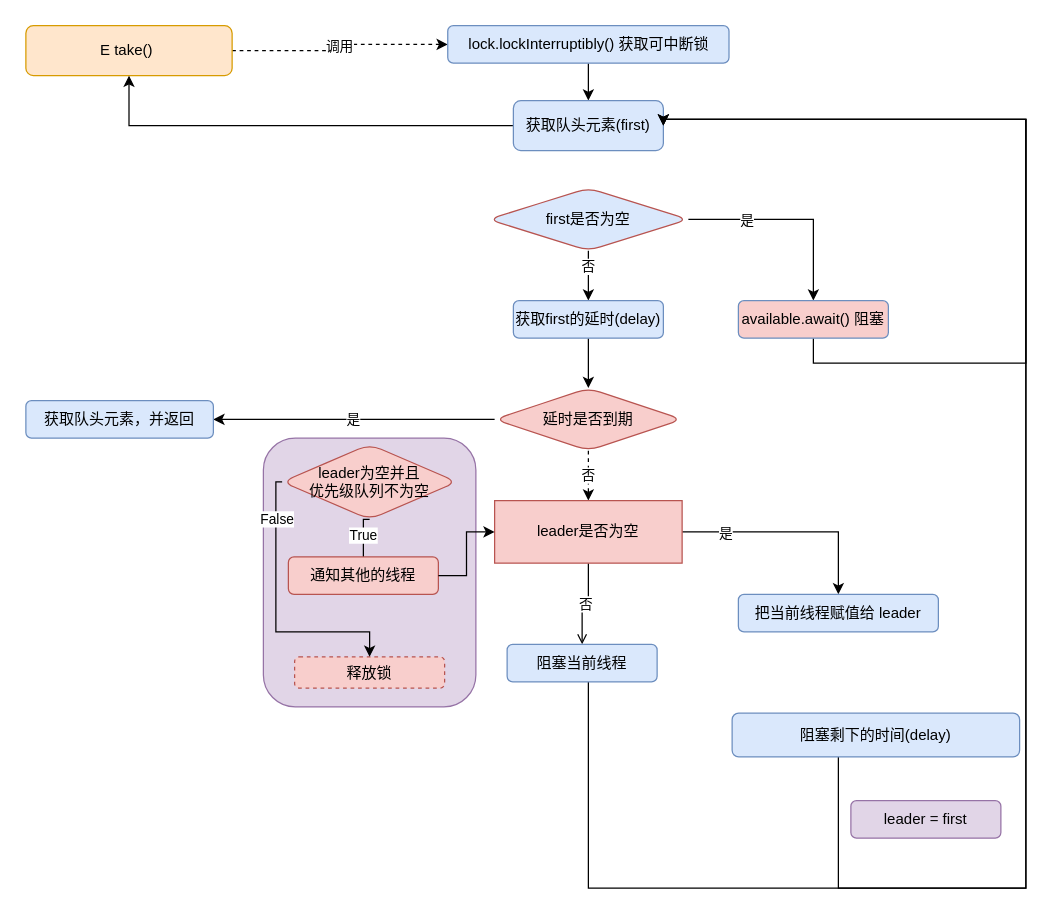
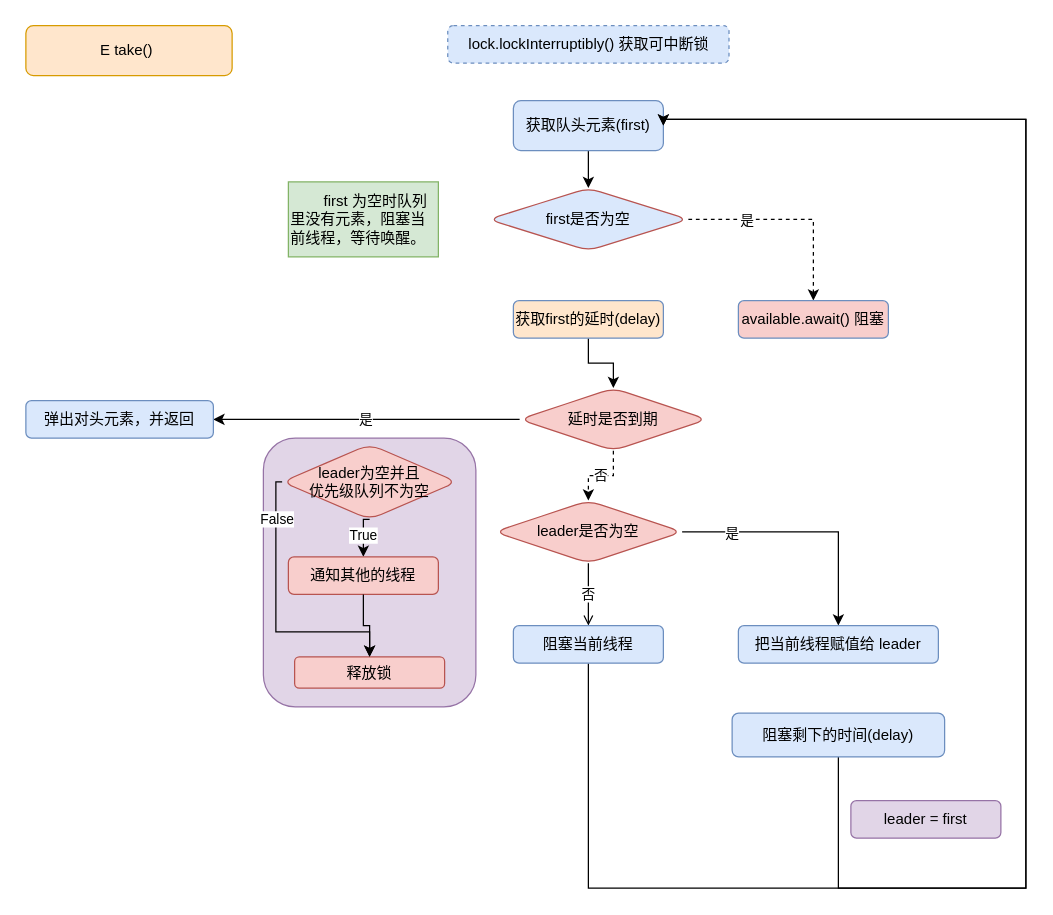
- <mxCell id="5" value="lock.lockInterruptibly() 获取可中断锁" style="rounded=1;whiteSpace=wrap;html=1;fillColor=#dae8fc;strokeColor=#6c8ebf;" parent="1" vertex="1"><mxGeometry x="357.5" y="20" width="225" height="30" as="geometry" /></mxCell>
+ <mxCell id="5" value="lock.lockInterruptibly() 获取可中断锁" style="rounded=1;whiteSpace=wrap;html=1;fillColor=#dae8fc;strokeColor=#6c8ebf;dashed=1;" parent="1" vertex="1"><mxGeometry x="357.5" y="20" width="225" height="30" as="geometry" /></mxCell>
- <mxCell id="2" value="调用" style="edgeStyle=orthogonalEdgeStyle;rounded=0;orthogonalLoop=1;jettySize=auto;html=1;exitX=1;exitY=0.5;exitDx=0;exitDy=0;entryX=0;entryY=0.5;entryDx=0;entryDy=0;dashed=1;" parent="1" source="3" target="5" edge="1"><mxGeometry relative="1" as="geometry" /></mxCell>
- <mxCell id="4" value="" style="edgeStyle=orthogonalEdgeStyle;rounded=0;orthogonalLoop=1;jettySize=auto;html=1;" parent="1" source="5" target="7" edge="1"><mxGeometry relative="1" as="geometry" /></mxCell>
- <mxCell id="6" value="" style="edgeStyle=orthogonalEdgeStyle;rounded=0;orthogonalLoop=1;jettySize=auto;html=1;" parent="1" source="7" target="3" edge="1"><mxGeometry relative="1" as="geometry" /></mxCell>
+ <mxCell id="6" value="" style="edgeStyle=orthogonalEdgeStyle;rounded=0;orthogonalLoop=1;jettySize=auto;html=1;" parent="1" source="7" target="11" edge="1"><mxGeometry relative="1" as="geometry" /></mxCell>
+ <mxCell id="40" value="&lt;span style=&quot;white-space: pre;&quot;&gt;&#09;&lt;/span&gt;first 为空时队列里没有元素，阻塞当前线程，等待唤醒。" style="rounded=0;whiteSpace=wrap;html=1;align=left;fillColor=#d5e8d4;strokeColor=#82b366;" parent="1" vertex="1"><mxGeometry x="230" y="145" width="120" height="60" as="geometry" /></mxCell>
- <mxCell id="9" value="" style="edgeStyle=orthogonalEdgeStyle;rounded=0;orthogonalLoop=1;jettySize=auto;html=1;exitX=1;exitY=0.5;exitDx=0;exitDy=0;" parent="1" source="11" target="13" edge="1"><mxGeometry relative="1" as="geometry" /></mxCell>
+ <mxCell id="9" value="" style="edgeStyle=orthogonalEdgeStyle;rounded=0;orthogonalLoop=1;jettySize=auto;html=1;exitX=1;exitY=0.5;exitDx=0;exitDy=0;dashed=1;" parent="1" source="11" target="13" edge="1"><mxGeometry relative="1" as="geometry" /></mxCell>
- <mxCell id="8" value="否" style="edgeStyle=orthogonalEdgeStyle;rounded=0;orthogonalLoop=1;jettySize=auto;html=1;entryX=0.5;entryY=0;entryDx=0;entryDy=0;" parent="1" source="11" target="15" edge="1"><mxGeometry x="-0.333" relative="1" as="geometry"><mxPoint x="470" y="260" as="targetPoint" /><mxPoint as="offset" /></mxGeometry></mxCell>
- <mxCell id="15" value="获取first的延时(delay)" style="whiteSpace=wrap;html=1;fillColor=#dae8fc;strokeColor=#6c8ebf;rounded=1;" parent="1" vertex="1"><mxGeometry x="410" y="240" width="120" height="30" as="geometry" /></mxCell>
+ <mxCell id="15" value="获取first的延时(delay)" style="whiteSpace=wrap;html=1;fillColor=#ffe6cc;strokeColor=#6c8ebf;rounded=1;" parent="1" vertex="1"><mxGeometry x="410" y="240" width="120" height="30" as="geometry" /></mxCell>
- <mxCell id="12" style="edgeStyle=orthogonalEdgeStyle;rounded=0;orthogonalLoop=1;jettySize=auto;html=1;entryX=1;entryY=0.5;entryDx=0;entryDy=0;" parent="1" source="13" target="7" edge="1"><mxGeometry relative="1" as="geometry"><Array as="points"><mxPoint x="650" y="290" /><mxPoint x="820" y="290" /><mxPoint x="820" y="95" /></Array></mxGeometry></mxCell>
- <mxCell id="19" value="获取队头元素，并返回" style="whiteSpace=wrap;html=1;fillColor=#dae8fc;strokeColor=#6c8ebf;rounded=1;" parent="1" vertex="1"><mxGeometry y="320" width="150" height="30" as="geometry" x="20" /></mxCell>
+ <mxCell id="19" value="弹出对头元素，并返回" style="whiteSpace=wrap;html=1;fillColor=#dae8fc;strokeColor=#6c8ebf;rounded=1;" parent="1" vertex="1"><mxGeometry y="320" width="150" height="30" as="geometry" x="20" /></mxCell>
- <mxCell id="18" value="延时是否到期" style="rhombus;whiteSpace=wrap;html=1;fillColor=#f8cecc;strokeColor=#b85450;rounded=1;" parent="1" vertex="1"><mxGeometry x="395" y="310" width="150" height="50" as="geometry" /></mxCell>
+ <mxCell id="18" value="延时是否到期" style="rhombus;whiteSpace=wrap;html=1;fillColor=#f8cecc;strokeColor=#b85450;rounded=1;" parent="1" vertex="1"><mxGeometry x="415" y="310" width="150" height="50" as="geometry" /></mxCell>
- <mxCell id="23" value="leader是否为空" style="whiteSpace=wrap;html=1;fillColor=#f8cecc;strokeColor=#b85450;rounded=0;" parent="1" vertex="1"><mxGeometry x="395" y="400" width="150" height="50" as="geometry" /></mxCell>
+ <mxCell id="23" value="leader是否为空" style="rhombus;whiteSpace=wrap;html=1;fillColor=#f8cecc;strokeColor=#b85450;rounded=1;" parent="1" vertex="1"><mxGeometry x="395" y="400" width="150" height="50" as="geometry" /></mxCell>
- <mxCell id="33" value="True" style="edgeStyle=orthogonalEdgeStyle;rounded=0;orthogonalLoop=1;jettySize=auto;html=1;exitX=0.5;exitY=1;exitDx=0;exitDy=0;entryX=0.5;entryY=0;entryDx=0;entryDy=0;endArrow=none;" parent="32" source="34" target="35" edge="1"><mxGeometry relative="1" as="geometry" /></mxCell>
+ <mxCell id="33" value="True" style="edgeStyle=orthogonalEdgeStyle;rounded=0;orthogonalLoop=1;jettySize=auto;html=1;exitX=0.5;exitY=1;exitDx=0;exitDy=0;entryX=0.5;entryY=0;entryDx=0;entryDy=0;" parent="32" source="34" target="35" edge="1"><mxGeometry relative="1" as="geometry" /></mxCell>
- <mxCell id="39" value="" style="edgeStyle=orthogonalEdgeStyle;rounded=0;orthogonalLoop=1;jettySize=auto;html=1;" parent="32" source="35" target="23" edge="1"><mxGeometry relative="1" as="geometry" /></mxCell>
+ <mxCell id="39" value="" style="edgeStyle=orthogonalEdgeStyle;rounded=0;orthogonalLoop=1;jettySize=auto;html=1;" parent="32" source="35" target="36" edge="1"><mxGeometry relative="1" as="geometry" /></mxCell>
- <mxCell id="26" value="把当前线程赋值给 leader" style="whiteSpace=wrap;html=1;fillColor=#dae8fc;strokeColor=#6c8ebf;rounded=1;" parent="1" vertex="1"><mxGeometry x="590" y="475" width="160" height="30" as="geometry" /></mxCell>
+ <mxCell id="26" value="把当前线程赋值给 leader" style="whiteSpace=wrap;html=1;fillColor=#dae8fc;strokeColor=#6c8ebf;rounded=1;" parent="1" vertex="1"><mxGeometry x="590" y="500" width="160" height="30" as="geometry" /></mxCell>
- <mxCell id="25" value="阻塞当前线程" style="whiteSpace=wrap;html=1;fillColor=#dae8fc;strokeColor=#6c8ebf;rounded=1;" parent="1" vertex="1"><mxGeometry x="405" y="515" width="120" height="30" as="geometry" /></mxCell>
+ <mxCell id="25" value="阻塞当前线程" style="whiteSpace=wrap;html=1;fillColor=#dae8fc;strokeColor=#6c8ebf;rounded=1;" parent="1" vertex="1"><mxGeometry x="410" y="500" width="120" height="30" as="geometry" /></mxCell>
- <mxCell id="36" value="释放锁" style="whiteSpace=wrap;html=1;fillColor=#f8cecc;strokeColor=#b85450;rounded=1;dashed=1;" parent="32" vertex="1"><mxGeometry x="15" y="170" width="120" height="25" as="geometry" /></mxCell>
+ <mxCell id="36" value="释放锁" style="whiteSpace=wrap;html=1;fillColor=#f8cecc;strokeColor=#b85450;rounded=1;" parent="32" vertex="1"><mxGeometry x="15" y="170" width="120" height="25" as="geometry" /></mxCell>
- <mxCell id="28" value="阻塞剩下的时间(delay)" style="whiteSpace=wrap;html=1;fillColor=#dae8fc;strokeColor=#6c8ebf;rounded=1;" parent="1" vertex="1"><mxGeometry x="585" y="570" width="230" height="35" as="geometry" /></mxCell>
+ <mxCell id="28" value="阻塞剩下的时间(delay)" style="whiteSpace=wrap;html=1;fillColor=#dae8fc;strokeColor=#6c8ebf;rounded=1;" parent="1" vertex="1"><mxGeometry x="585" y="570" width="170" height="35" as="geometry" /></mxCell>
